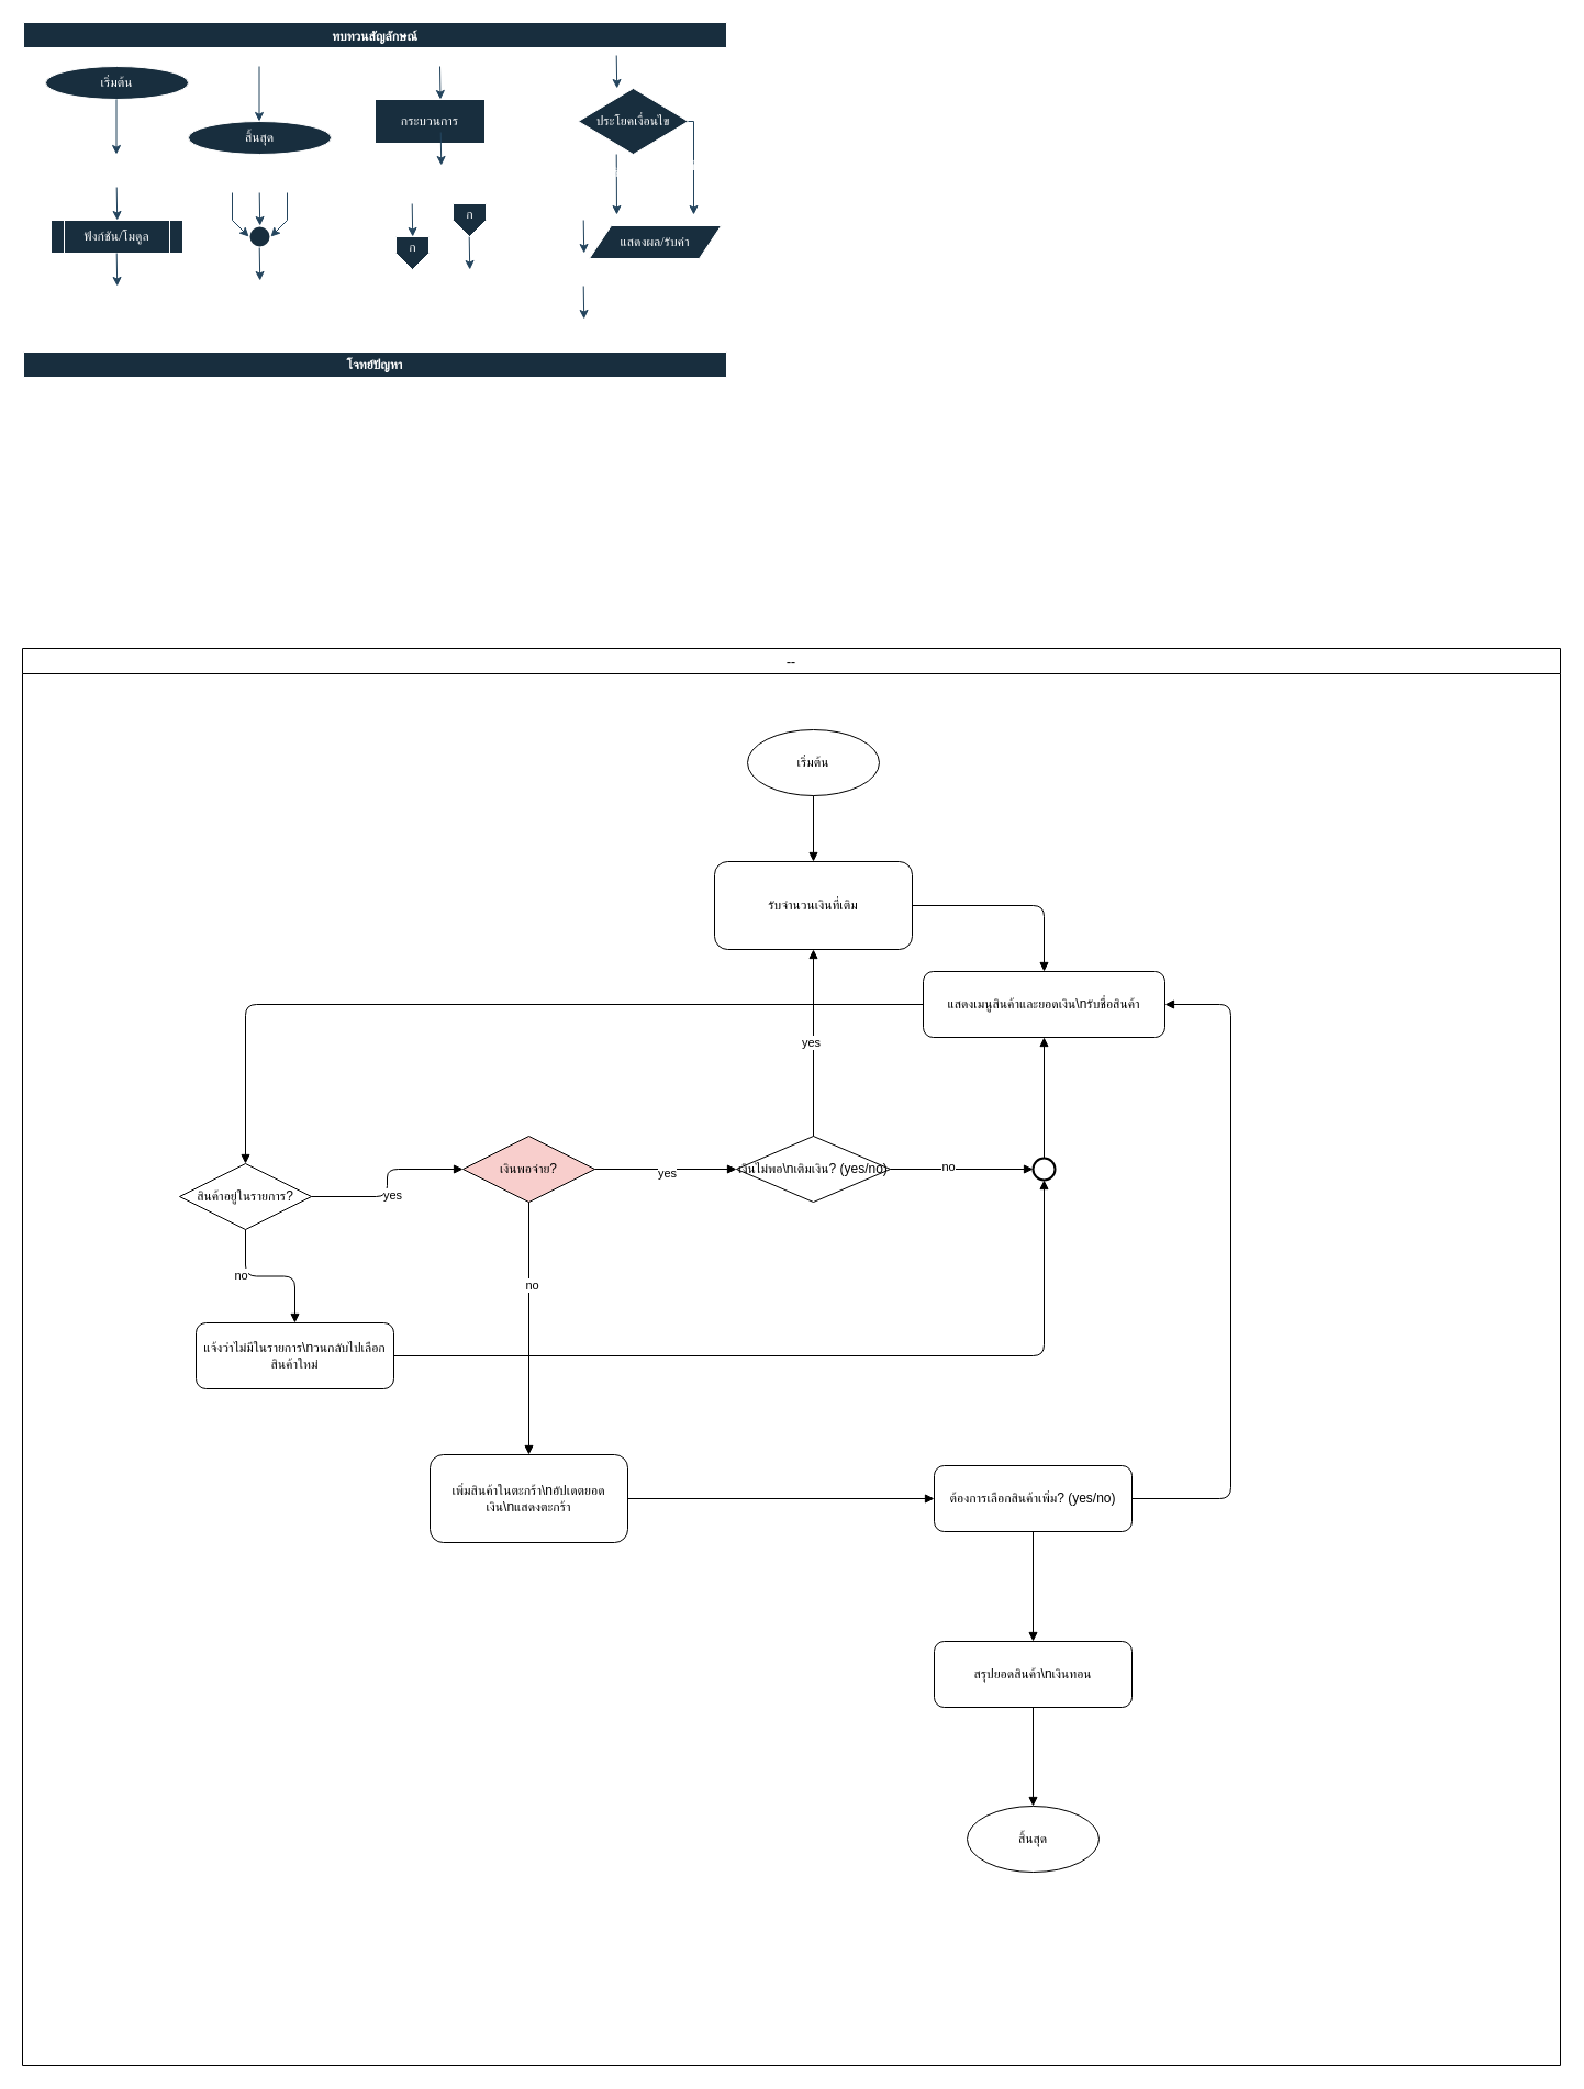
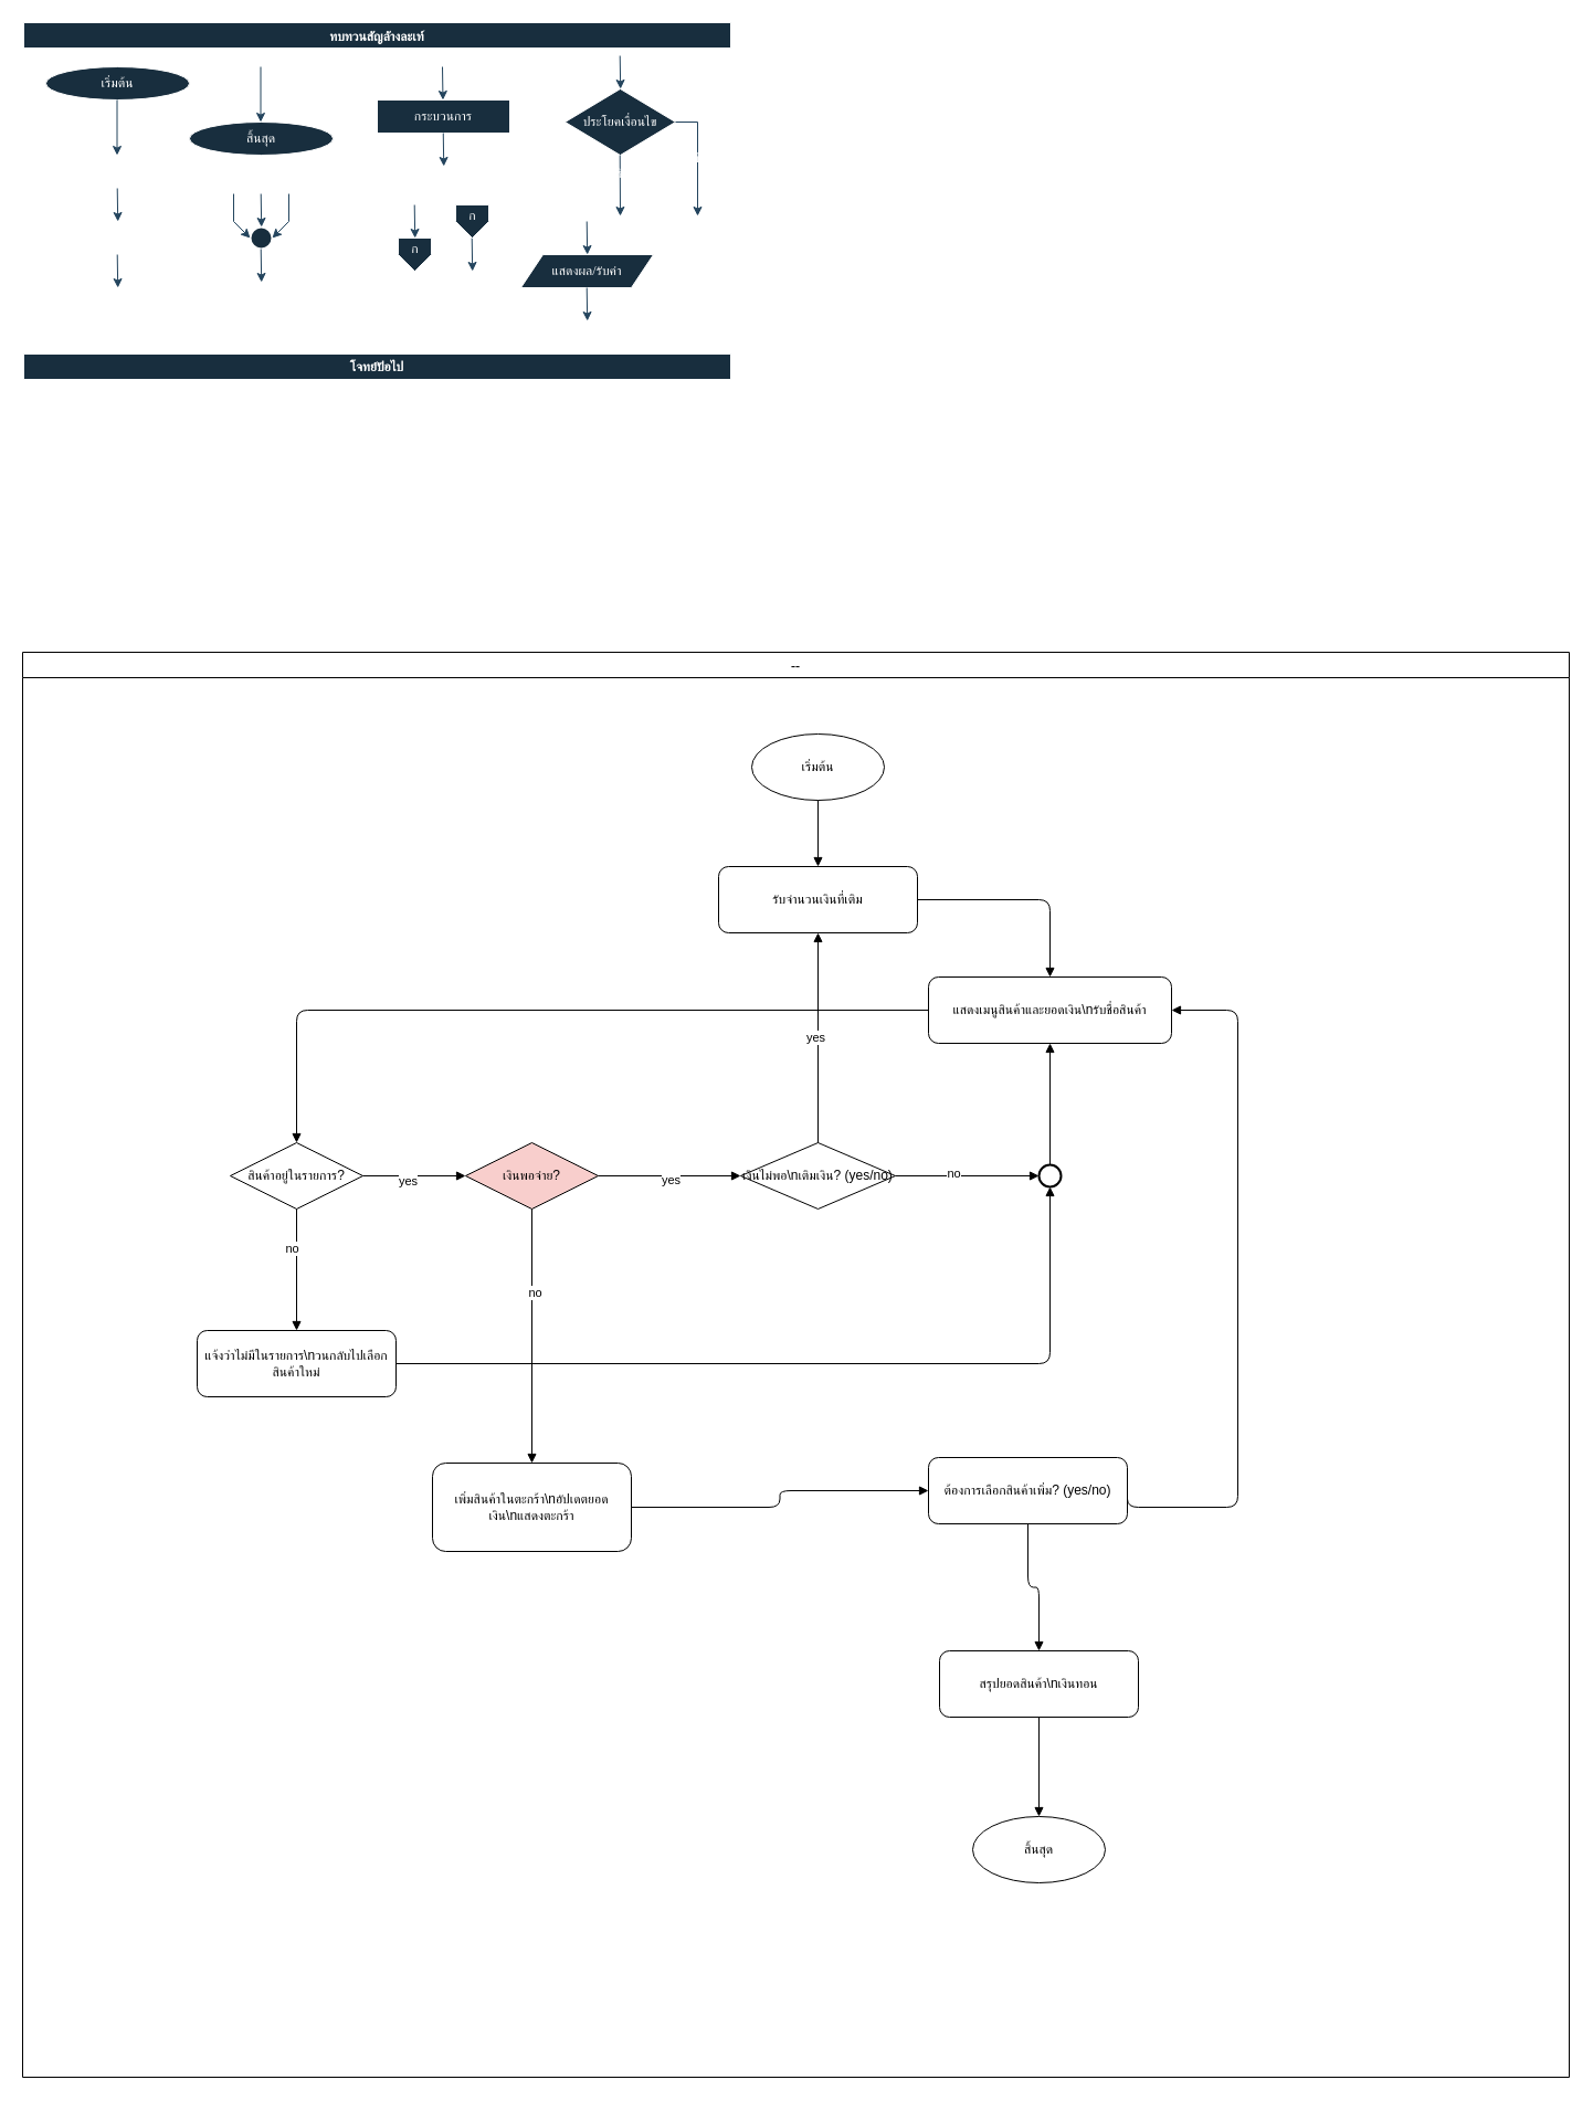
- <mxCell id="2" value="ทบทวนสัญลักษณ์" style="swimlane;fontFamily=Sarabun;fontSource=https%3A%2F%2Ffonts.googleapis.com%2Fcss%3Ffamily%3DSarabun;labelBackgroundColor=none;fillColor=#182E3E;strokeColor=#FFFFFF;fontColor=#FFFFFF;" parent="1" vertex="1"><mxGeometry x="21" y="20" width="640" height="290" as="geometry" /></mxCell>
+ <mxCell id="2" value="ทบทวนสัญลัางละเท์" style="swimlane;fontFamily=Sarabun;fontSource=https%3A%2F%2Ffonts.googleapis.com%2Fcss%3Ffamily%3DSarabun;labelBackgroundColor=none;fillColor=#182E3E;strokeColor=#FFFFFF;fontColor=#FFFFFF;" parent="1" vertex="1"><mxGeometry x="21" y="20" width="640" height="290" as="geometry" /></mxCell>
- <mxCell id="7" value="กระบวนการ" style="rounded=0;whiteSpace=wrap;html=1;fontFamily=Sarabun;fontSource=https%3A%2F%2Ffonts.googleapis.com%2Fcss%3Ffamily%3DSarabun;labelBackgroundColor=none;fillColor=#182E3E;strokeColor=#FFFFFF;fontColor=#FFFFFF;" parent="2" vertex="1"><mxGeometry x="320" y="70" width="100" height="40" as="geometry" /></mxCell>
+ <mxCell id="7" value="กระบวนการ" style="rounded=0;whiteSpace=wrap;html=1;fontFamily=Sarabun;fontSource=https%3A%2F%2Ffonts.googleapis.com%2Fcss%3Ffamily%3DSarabun;labelBackgroundColor=none;fillColor=#182E3E;strokeColor=#FFFFFF;fontColor=#FFFFFF;" parent="2" vertex="1"><mxGeometry x="320" y="70" width="120" height="30" as="geometry" /></mxCell>
- <mxCell id="10" value="ประโยคเงื่อนไข" style="rhombus;whiteSpace=wrap;html=1;fontFamily=Sarabun;fontSource=https%3A%2F%2Ffonts.googleapis.com%2Fcss%3Ffamily%3DSarabun;labelBackgroundColor=none;fillColor=#182E3E;strokeColor=#FFFFFF;fontColor=#FFFFFF;" parent="2" vertex="1"><mxGeometry x="505" y="60" width="100" height="60" as="geometry" /></mxCell>
+ <mxCell id="10" value="ประโยคเงื่อนไข" style="rhombus;whiteSpace=wrap;html=1;fontFamily=Sarabun;fontSource=https%3A%2F%2Ffonts.googleapis.com%2Fcss%3Ffamily%3DSarabun;labelBackgroundColor=none;fillColor=#182E3E;strokeColor=#FFFFFF;fontColor=#FFFFFF;" parent="2" vertex="1"><mxGeometry x="490" y="60" width="100" height="60" as="geometry" /></mxCell>
- <mxCell id="16" value="&lt;font data-font-src=&quot;https://fonts.googleapis.com/css?family=Sarabun&quot; face=&quot;Sarabun&quot;&gt;ฟังก์ชัน/โมดูล&lt;/font&gt;" style="shape=process;whiteSpace=wrap;html=1;backgroundOutline=1;labelBackgroundColor=none;fillColor=#182E3E;strokeColor=#FFFFFF;fontColor=#FFFFFF;" parent="2" vertex="1"><mxGeometry x="25" y="180" width="120" height="30" as="geometry" /></mxCell>
- <mxCell id="32" value="แสดงผล/รับค่า" style="shape=parallelogram;perimeter=parallelogramPerimeter;whiteSpace=wrap;html=1;fixedSize=1;fontFamily=Sarabun;fontSource=https%3A%2F%2Ffonts.googleapis.com%2Fcss%3Ffamily%3DSarabun;labelBackgroundColor=none;fillColor=#182E3E;strokeColor=#FFFFFF;fontColor=#FFFFFF;" parent="2" vertex="1"><mxGeometry x="515" y="185" width="120" height="30" as="geometry" /></mxCell>
+ <mxCell id="32" value="แสดงผล/รับค่า" style="shape=parallelogram;perimeter=parallelogramPerimeter;whiteSpace=wrap;html=1;fixedSize=1;fontFamily=Sarabun;fontSource=https%3A%2F%2Ffonts.googleapis.com%2Fcss%3Ffamily%3DSarabun;labelBackgroundColor=none;fillColor=#182E3E;strokeColor=#FFFFFF;fontColor=#FFFFFF;" parent="2" vertex="1"><mxGeometry x="450" y="210" width="120" height="30" as="geometry" /></mxCell>
- <mxCell id="69" value="&lt;font data-font-src=&quot;https://fonts.googleapis.com/css?family=Sarabun&quot; face=&quot;Sarabun&quot;&gt;โจทย์ปัญหา&lt;/font&gt;" style="swimlane;whiteSpace=wrap;html=1;labelBackgroundColor=none;fillColor=#182E3E;strokeColor=#FFFFFF;fontColor=#FFFFFF;" parent="1" vertex="1"><mxGeometry x="21" y="320" width="640" height="240" as="geometry" /></mxCell>
+ <mxCell id="69" value="&lt;font data-font-src=&quot;https://fonts.googleapis.com/css?family=Sarabun&quot; face=&quot;Sarabun&quot;&gt;โจทย์ปัอไป&lt;/font&gt;" style="swimlane;whiteSpace=wrap;html=1;labelBackgroundColor=none;fillColor=#182E3E;strokeColor=#FFFFFF;fontColor=#FFFFFF;" parent="1" vertex="1"><mxGeometry x="21" y="320" width="640" height="240" as="geometry" /></mxCell>
- <mxCell id="37" value="รับจำนวนเงินที่เติม" style="rounded=1;whiteSpace=wrap;html=1;" parent="35" vertex="1"><mxGeometry x="630" y="194" width="180" height="80" as="geometry" /></mxCell>
+ <mxCell id="37" value="รับจำนวนเงินที่เติม" style="rounded=1;whiteSpace=wrap;html=1;" parent="35" vertex="1"><mxGeometry x="630" y="194" width="180" height="60" as="geometry" /></mxCell>
- <mxCell id="41" value="สินค้าอยู่ในรายการ?" style="rhombus;whiteSpace=wrap;html=1;" parent="35" vertex="1"><mxGeometry x="143" y="469" width="120" height="60" as="geometry" /></mxCell>
+ <mxCell id="41" value="สินค้าอยู่ในรายการ?" style="rhombus;whiteSpace=wrap;html=1;" parent="35" vertex="1"><mxGeometry x="188" y="444" width="120" height="60" as="geometry" /></mxCell>
- <mxCell id="60" value="ต้องการเลือกสินค้าเพิ่ม? (yes/no)" style="rounded=1;whiteSpace=wrap;html=1;" parent="35" vertex="1"><mxGeometry x="830" y="744" width="180" height="60" as="geometry" /></mxCell>
+ <mxCell id="60" value="ต้องการเลือกสินค้าเพิ่ม? (yes/no)" style="rounded=1;whiteSpace=wrap;html=1;" parent="35" vertex="1"><mxGeometry x="820" y="729" width="180" height="60" as="geometry" /></mxCell>
